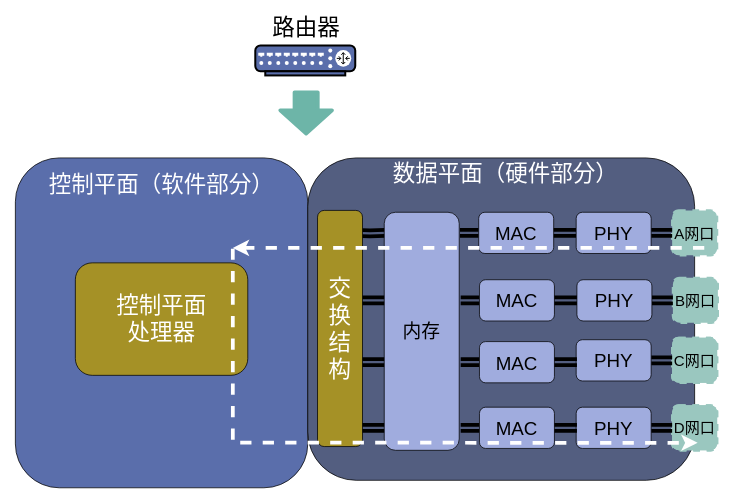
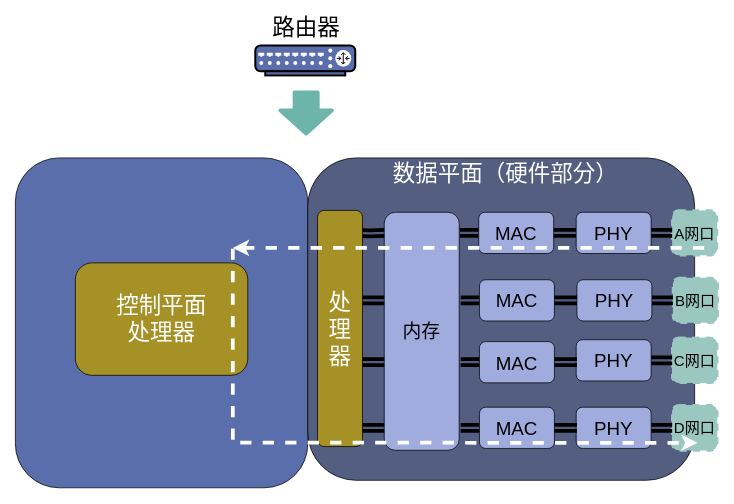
- <mxCell id="41" value="&lt;font style=&quot;font-size: 30px&quot;&gt;控制平面（软件部分）&lt;/font&gt;" style="text;html=1;strokeColor=none;fillColor=none;align=center;verticalAlign=middle;whiteSpace=wrap;rounded=0;fontColor=#FFFFFF;" parent="1" vertex="1"><mxGeometry x="60" y="235" width="310" height="20" as="geometry" /></mxCell>
- <mxCell id="12" value="&lt;span style=&quot;font-size: 30px&quot;&gt;&lt;font color=&quot;#ffffff&quot;&gt;交换结构&lt;/font&gt;&lt;/span&gt;" style="rounded=1;whiteSpace=wrap;html=1;fillColor=#A59126;" parent="1" vertex="1"><mxGeometry x="423" y="280" width="60" height="315" as="geometry" /></mxCell>
+ <mxCell id="12" value="&lt;span style=&quot;font-size: 30px&quot;&gt;&lt;font color=&quot;#ffffff&quot;&gt;处理器&lt;/font&gt;&lt;/span&gt;" style="rounded=1;whiteSpace=wrap;html=1;fillColor=#A59126;" parent="1" vertex="1"><mxGeometry x="423" y="280" width="60" height="315" as="geometry" /></mxCell>
